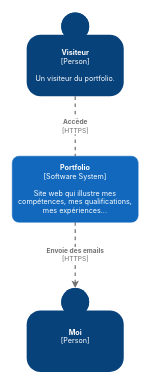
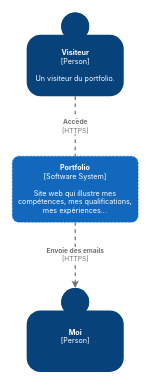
- <mxCell id="3" value="&lt;b&gt;Portfolio&lt;/b&gt;&lt;div&gt;[Software System]&lt;/div&gt;&lt;br&gt;&lt;div&gt;Site web qui illustre mes compétences, mes qualifications, mes expériences...&lt;/div&gt;" style="rounded=1;whiteSpace=wrap;html=1;labelBackgroundColor=none;fillColor=#1168BD;fontColor=#ffffff;align=center;arcSize=10;strokeColor=#1168BD;metaEdit=1;metaData={&quot;c4Type&quot;:{&quot;editable&quot;:false}};points=[[0.25,0,0],[0.5,0,0],[0.75,0,0],[1,0.25,0],[1,0.5,0],[1,0.75,0],[0.75,1,0],[0.5,1,0],[0.25,1,0],[0,0.75,0],[0,0.5,0],[0,0.25,0]];fontFamily=Inter;fontSource=https%3A%2F%2Ffonts.googleapis.com%2Fcss%3Ffamily%3DInter;spacing=8;" parent="1" vertex="1"><mxGeometry x="20" y="260" width="210" height="110" as="geometry" /></mxCell>
+ <mxCell id="3" value="&lt;b&gt;Portfolio&lt;/b&gt;&lt;div&gt;[Software System]&lt;/div&gt;&lt;br&gt;&lt;div&gt;Site web qui illustre mes compétences, mes qualifications, mes expériences...&lt;/div&gt;" style="rounded=1;whiteSpace=wrap;html=1;labelBackgroundColor=none;fillColor=#1168BD;fontColor=#ffffff;align=center;arcSize=10;strokeColor=#1168BD;metaEdit=1;metaData={&quot;c4Type&quot;:{&quot;editable&quot;:false}};points=[[0.25,0,0],[0.5,0,0],[0.75,0,0],[1,0.25,0],[1,0.5,0],[1,0.75,0],[0.75,1,0],[0.5,1,0],[0.25,1,0],[0,0.75,0],[0,0.5,0],[0,0.25,0]];fontFamily=Inter;fontSource=https%3A%2F%2Ffonts.googleapis.com%2Fcss%3Ffamily%3DInter;spacing=8;dashed=1;" parent="1" vertex="1"><mxGeometry x="20" y="260" width="210" height="110" as="geometry" /></mxCell>
